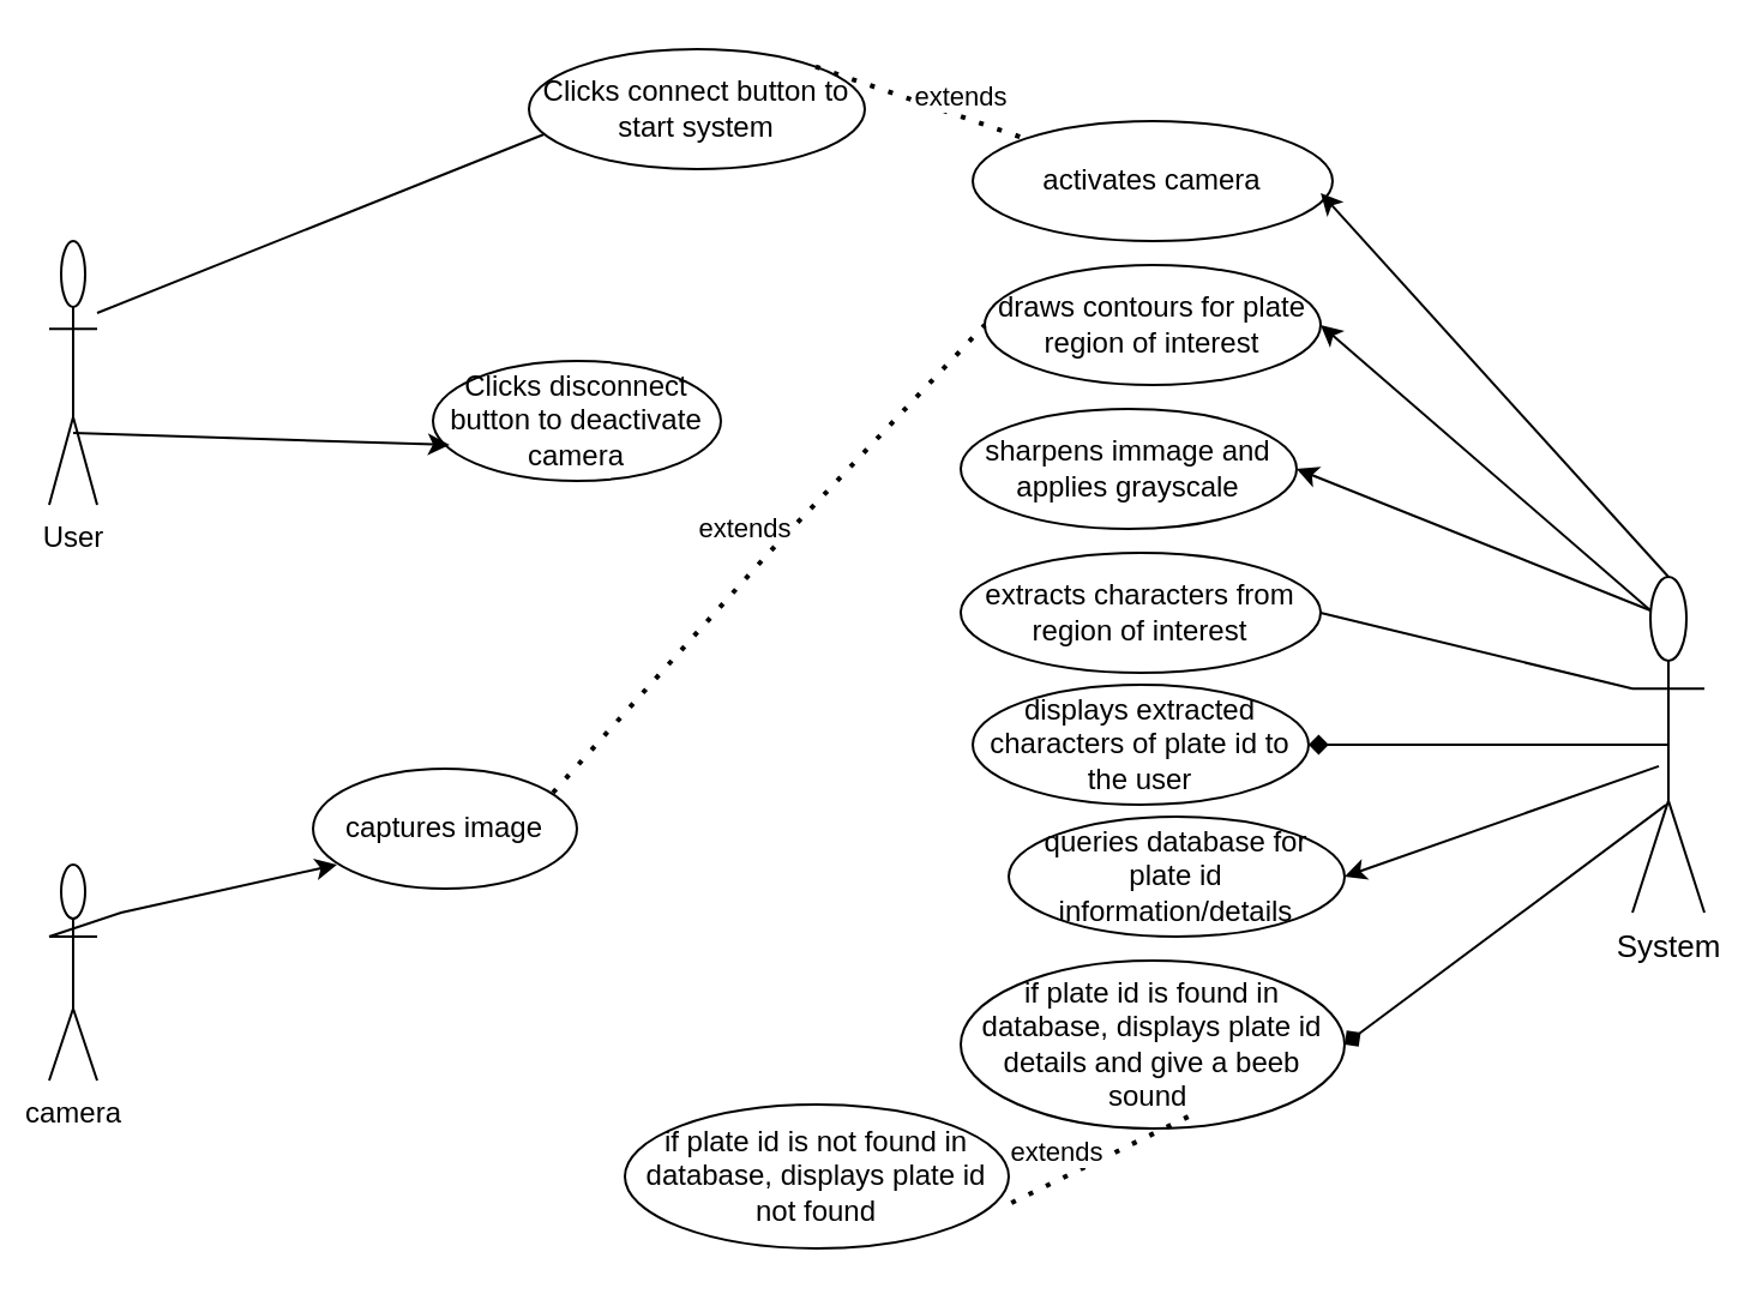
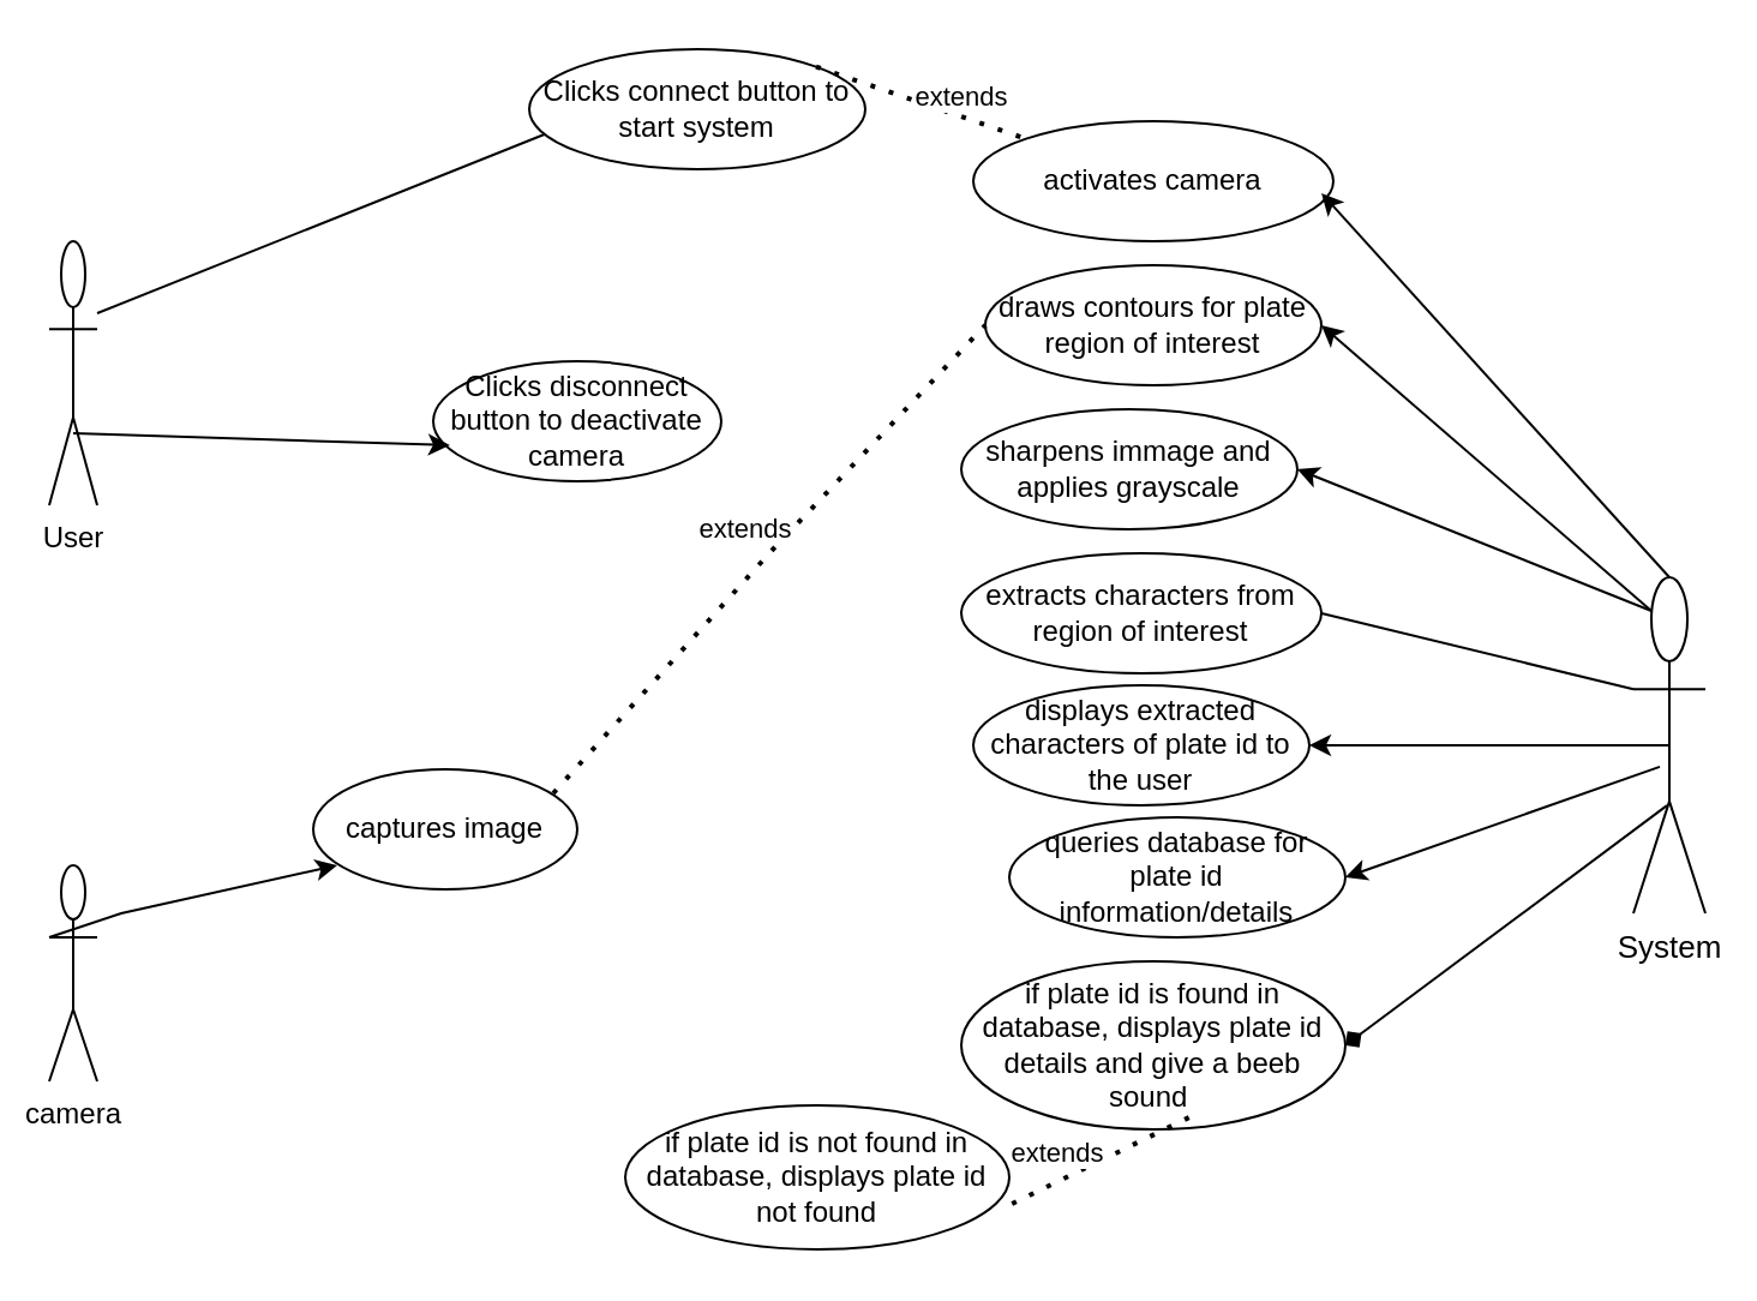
- <mxCell id="21" value="" style="endArrow=diamond;html=1;rounded=0;exitX=0.5;exitY=0.5;exitDx=0;exitDy=0;exitPerimeter=0;entryX=1;entryY=0.5;entryDx=0;entryDy=0;" edge="1" parent="1" source="3" target="16"><mxGeometry width="50" height="50" relative="1" as="geometry"><mxPoint x="570" y="350" as="sourcePoint" /><mxPoint x="620" y="300" as="targetPoint" /></mxGeometry></mxCell>
+ <mxCell id="21" value="" style="endArrow=classic;html=1;rounded=0;exitX=0.5;exitY=0.5;exitDx=0;exitDy=0;exitPerimeter=0;entryX=1;entryY=0.5;entryDx=0;entryDy=0;" edge="1" parent="1" source="3" target="16"><mxGeometry width="50" height="50" relative="1" as="geometry"><mxPoint x="570" y="350" as="sourcePoint" /><mxPoint x="620" y="300" as="targetPoint" /></mxGeometry></mxCell>
